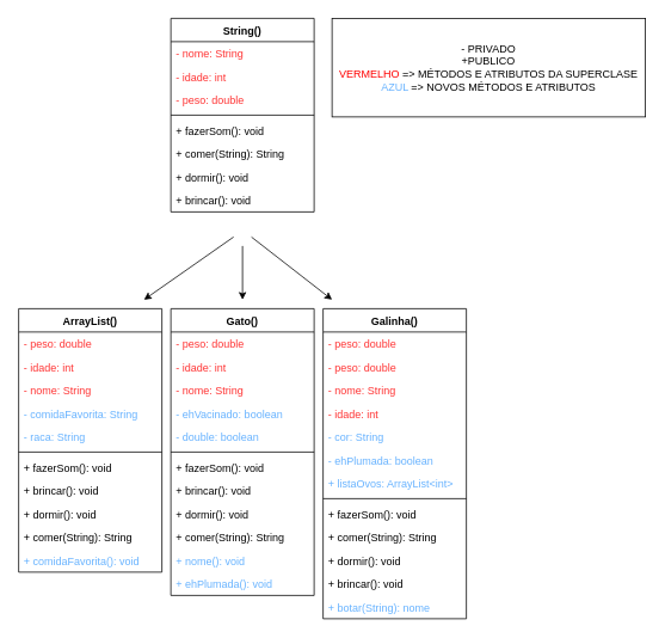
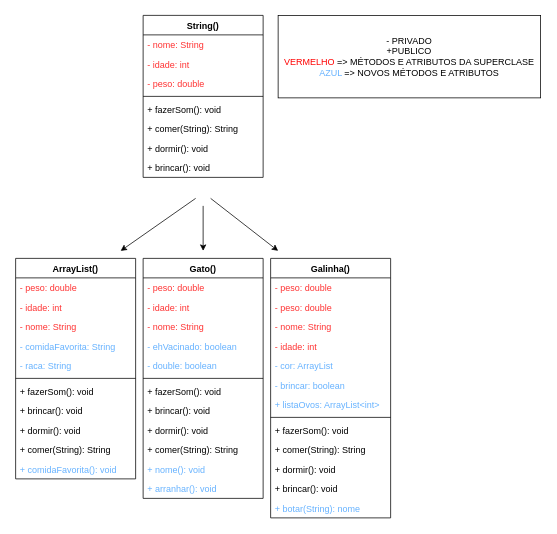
- <mxCell id="41" value="- cor: String" style="text;strokeColor=none;fillColor=none;align=left;verticalAlign=top;spacingLeft=4;spacingRight=4;overflow=hidden;rotatable=0;points=[[0,0.5],[1,0.5]];portConstraint=eastwest;fontColor=#66B2FF;" parent="36" vertex="1"><mxGeometry y="130" width="160" height="26" as="geometry" /></mxCell>
+ <mxCell id="41" value="- cor: ArrayList" style="text;strokeColor=none;fillColor=none;align=left;verticalAlign=top;spacingLeft=4;spacingRight=4;overflow=hidden;rotatable=0;points=[[0,0.5],[1,0.5]];portConstraint=eastwest;fontColor=#66B2FF;" parent="36" vertex="1"><mxGeometry y="130" width="160" height="26" as="geometry" /></mxCell>
- <mxCell id="42" value="- ehPlumada: boolean" style="text;strokeColor=none;fillColor=none;align=left;verticalAlign=top;spacingLeft=4;spacingRight=4;overflow=hidden;rotatable=0;points=[[0,0.5],[1,0.5]];portConstraint=eastwest;fontColor=#66B2FF;" parent="36" vertex="1"><mxGeometry y="156" width="160" height="26" as="geometry" /></mxCell>
+ <mxCell id="42" value="- brincar: boolean" style="text;strokeColor=none;fillColor=none;align=left;verticalAlign=top;spacingLeft=4;spacingRight=4;overflow=hidden;rotatable=0;points=[[0,0.5],[1,0.5]];portConstraint=eastwest;fontColor=#66B2FF;" parent="36" vertex="1"><mxGeometry y="156" width="160" height="26" as="geometry" /></mxCell>
- <mxCell id="35" value="+ ehPlumada(): void" style="text;strokeColor=none;fillColor=none;align=left;verticalAlign=top;spacingLeft=4;spacingRight=4;overflow=hidden;rotatable=0;points=[[0,0.5],[1,0.5]];portConstraint=eastwest;fontColor=#66B2FF;" parent="23" vertex="1"><mxGeometry y="294" width="160" height="26" as="geometry" /></mxCell>
+ <mxCell id="35" value="+ arranhar(): void" style="text;strokeColor=none;fillColor=none;align=left;verticalAlign=top;spacingLeft=4;spacingRight=4;overflow=hidden;rotatable=0;points=[[0,0.5],[1,0.5]];portConstraint=eastwest;fontColor=#66B2FF;" parent="23" vertex="1"><mxGeometry y="294" width="160" height="26" as="geometry" /></mxCell>
